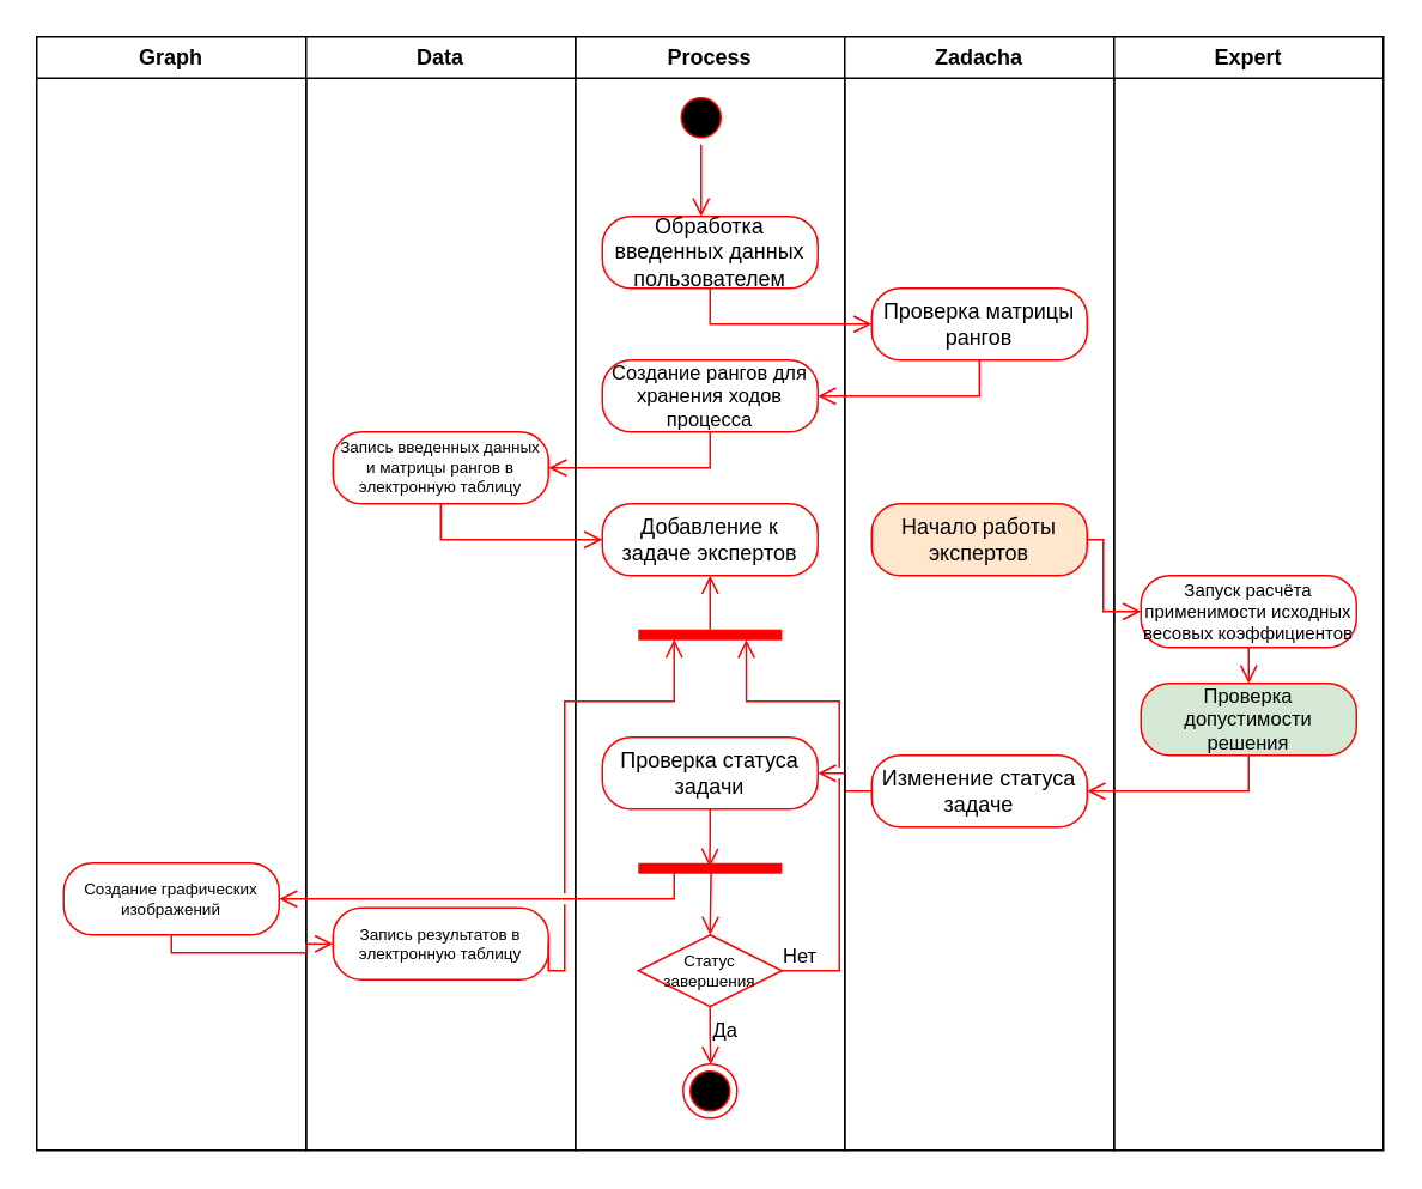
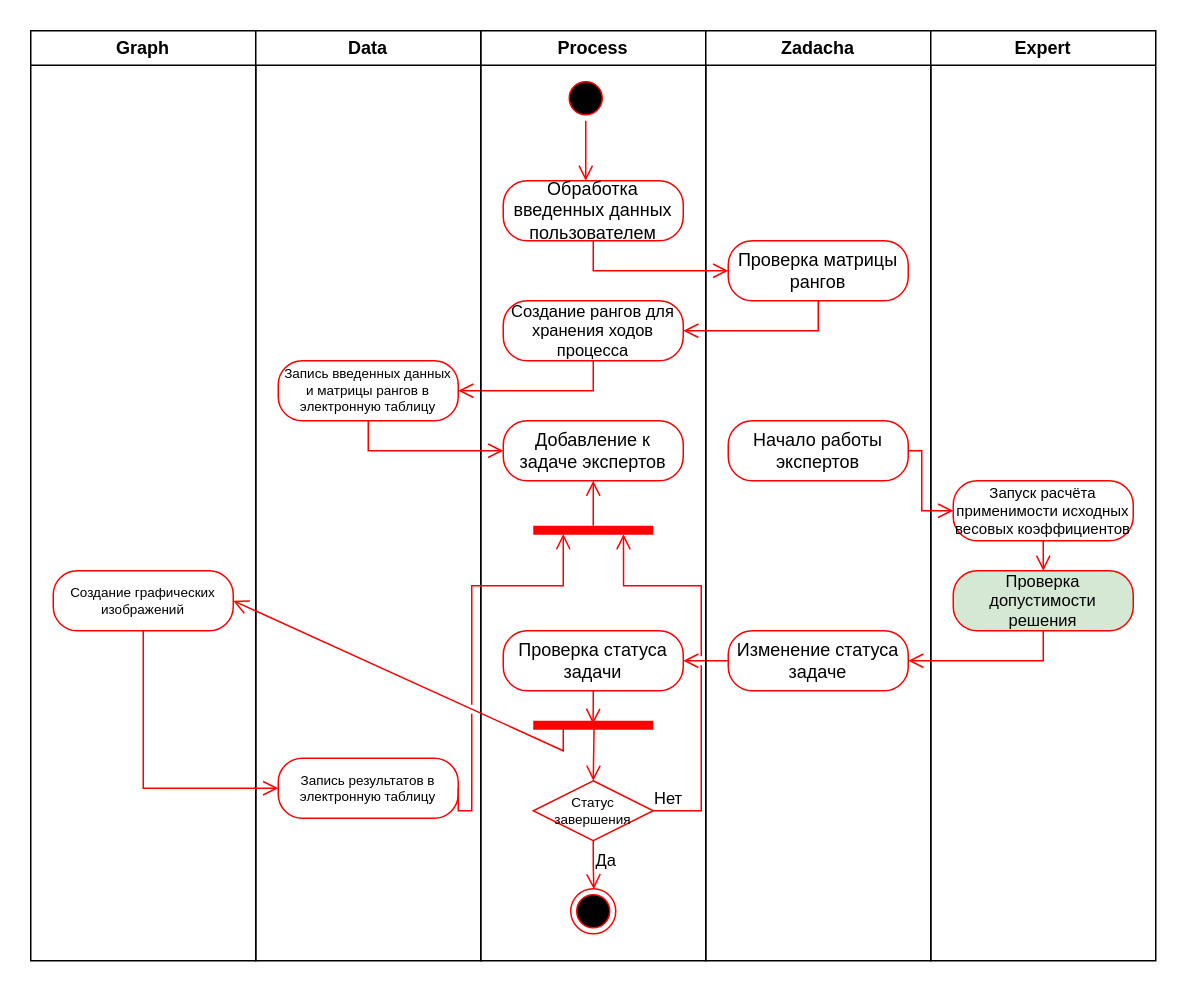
- <mxCell id="21" value="Начало работы экспертов" style="rounded=1;whiteSpace=wrap;html=1;arcSize=40;fontColor=#000000;fillColor=#ffe6cc;strokeColor=#ff0000;" parent="19" vertex="1"><mxGeometry x="15" y="260" width="120" height="40" as="geometry" /></mxCell>
+ <mxCell id="21" value="Начало работы экспертов" style="rounded=1;whiteSpace=wrap;html=1;arcSize=40;fontColor=#000000;fillColor=#FFFFFF;strokeColor=#ff0000;" parent="19" vertex="1"><mxGeometry x="15" y="260" width="120" height="40" as="geometry" /></mxCell>
- <mxCell id="9" value="Проверка статуса задачи" style="rounded=1;whiteSpace=wrap;html=1;arcSize=40;fontColor=#000000;fillColor=#FFFFFF;strokeColor=#ff0000;" parent="3" vertex="1"><mxGeometry x="15" y="390" width="120" height="40" as="geometry" /></mxCell>
+ <mxCell id="9" value="Проверка статуса задачи" style="rounded=1;whiteSpace=wrap;html=1;arcSize=40;fontColor=#000000;fillColor=#FFFFFF;strokeColor=#ff0000;" parent="3" vertex="1"><mxGeometry x="15" y="400" width="120" height="40" as="geometry" /></mxCell>
- <mxCell id="25" value="Создание графических изображений" style="rounded=1;whiteSpace=wrap;html=1;arcSize=40;fontColor=#000000;fillColor=#FFFFFF;strokeColor=#ff0000;fontSize=9;" parent="24" vertex="1"><mxGeometry x="15" y="460" width="120" height="40" as="geometry" /></mxCell>
+ <mxCell id="25" value="Создание графических изображений" style="rounded=1;whiteSpace=wrap;html=1;arcSize=40;fontColor=#000000;fillColor=#FFFFFF;strokeColor=#ff0000;fontSize=9;" parent="24" vertex="1"><mxGeometry x="15" y="360" width="120" height="40" as="geometry" /></mxCell>
